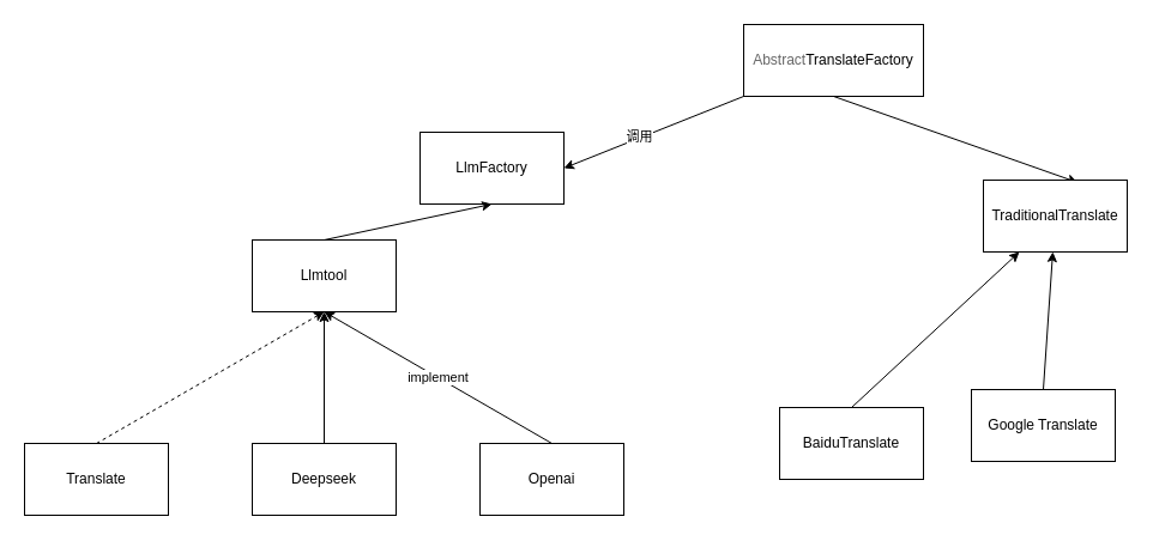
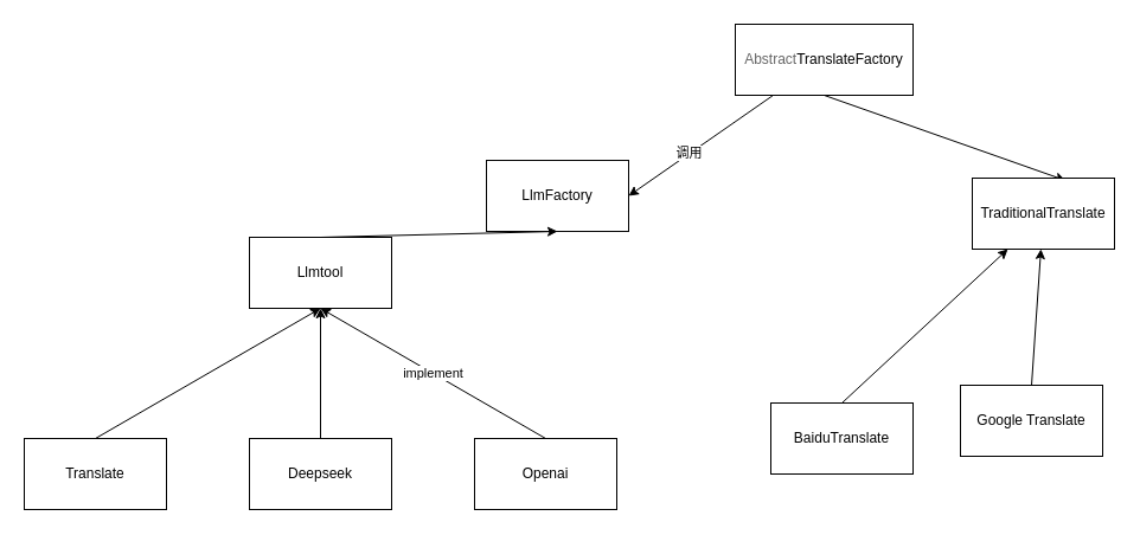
- <mxCell id="2" value="LlmFactory" style="rounded=0;whiteSpace=wrap;html=1;" parent="1" vertex="1"><mxGeometry x="350" y="110" width="120" height="60" as="geometry" /></mxCell>
+ <mxCell id="2" value="LlmFactory" style="rounded=0;whiteSpace=wrap;html=1;" parent="1" vertex="1"><mxGeometry x="410" y="135" width="120" height="60" as="geometry" /></mxCell>
- <mxCell id="3" style="edgeStyle=none;html=1;exitX=0.5;exitY=0;exitDx=0;exitDy=0;entryX=0.5;entryY=1;entryDx=0;entryDy=0;dashed=1;" parent="1" source="4" target="10" edge="1"><mxGeometry relative="1" as="geometry" /></mxCell>
+ <mxCell id="3" style="edgeStyle=none;html=1;exitX=0.5;exitY=0;exitDx=0;exitDy=0;entryX=0.5;entryY=1;entryDx=0;entryDy=0;" parent="1" source="4" target="10" edge="1"><mxGeometry relative="1" as="geometry" /></mxCell>
